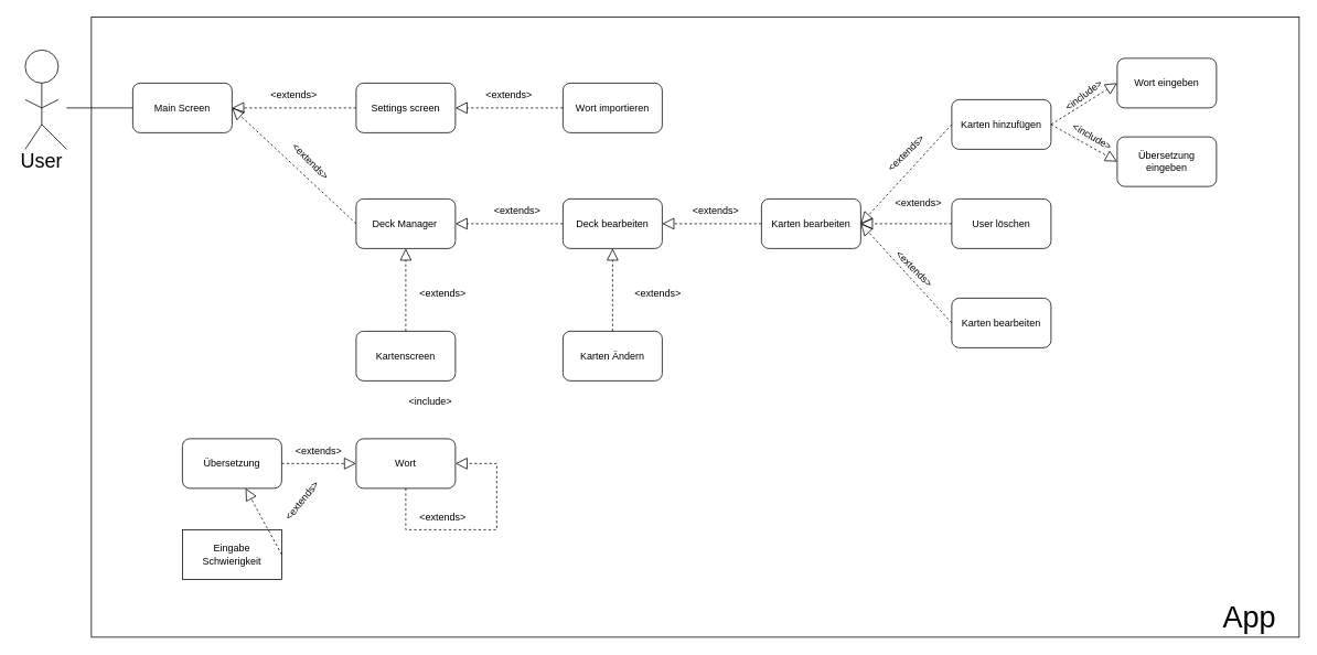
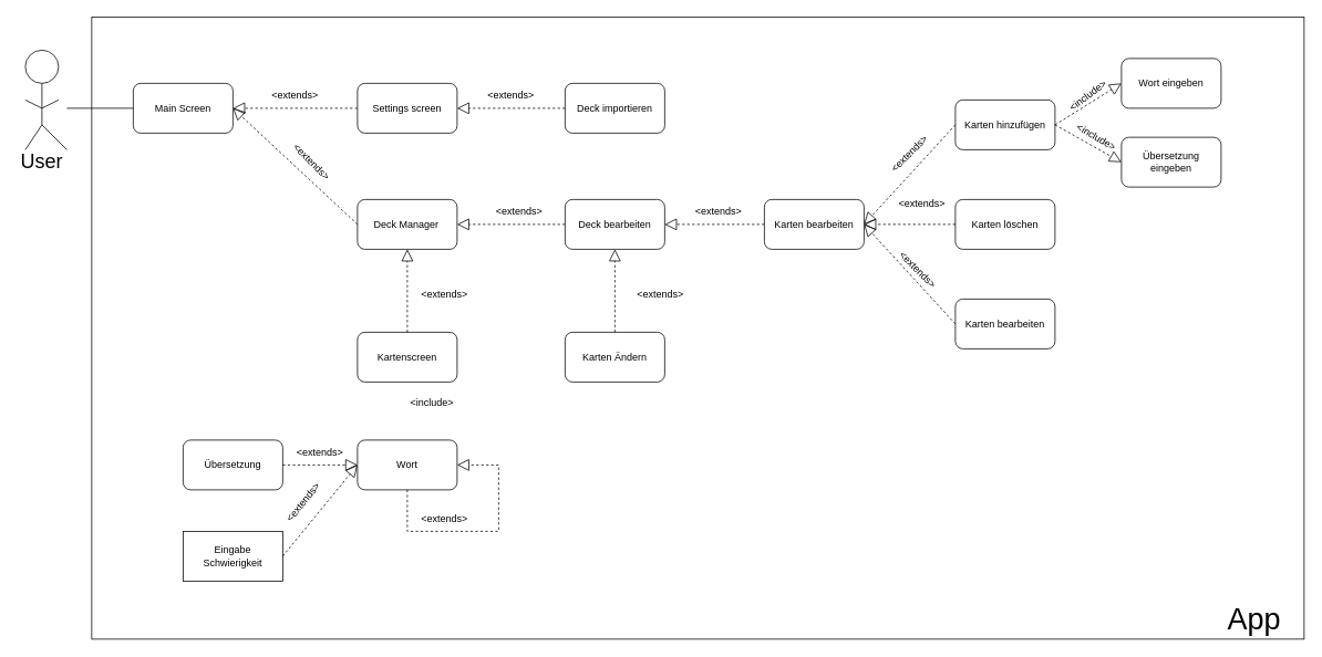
- <mxCell id="15" value="Wort importieren" style="rounded=1;whiteSpace=wrap;html=1;" vertex="1" parent="1"><mxGeometry x="680" y="100" width="120" height="60" as="geometry" /></mxCell>
+ <mxCell id="15" value="Deck importieren" style="rounded=1;whiteSpace=wrap;html=1;" vertex="1" parent="1"><mxGeometry x="680" y="100" width="120" height="60" as="geometry" /></mxCell>
- <mxCell id="32" value="User löschen" style="rounded=1;whiteSpace=wrap;html=1;" vertex="1" parent="1"><mxGeometry x="1150" y="240" width="120" height="60" as="geometry" /></mxCell>
+ <mxCell id="32" value="Karten löschen" style="rounded=1;whiteSpace=wrap;html=1;" vertex="1" parent="1"><mxGeometry x="1150" y="240" width="120" height="60" as="geometry" /></mxCell>
- <mxCell id="45" value="" style="endArrow=block;dashed=1;endFill=0;endSize=12;html=1;rounded=0;exitX=1;exitY=0.5;exitDx=0;exitDy=0;" edge="1" parent="1" source="44" target="24"><mxGeometry width="160" relative="1" as="geometry"><mxPoint x="350" y="570" as="sourcePoint" /><mxPoint x="440" y="570" as="targetPoint" /></mxGeometry></mxCell>
+ <mxCell id="45" value="" style="endArrow=block;dashed=1;endFill=0;endSize=12;html=1;rounded=0;exitX=1;exitY=0.5;exitDx=0;exitDy=0;entryX=0;entryY=0.5;entryDx=0;entryDy=0;" edge="1" parent="1" source="44" target="25"><mxGeometry width="160" relative="1" as="geometry"><mxPoint x="350" y="570" as="sourcePoint" /><mxPoint x="440" y="570" as="targetPoint" /></mxGeometry></mxCell>
